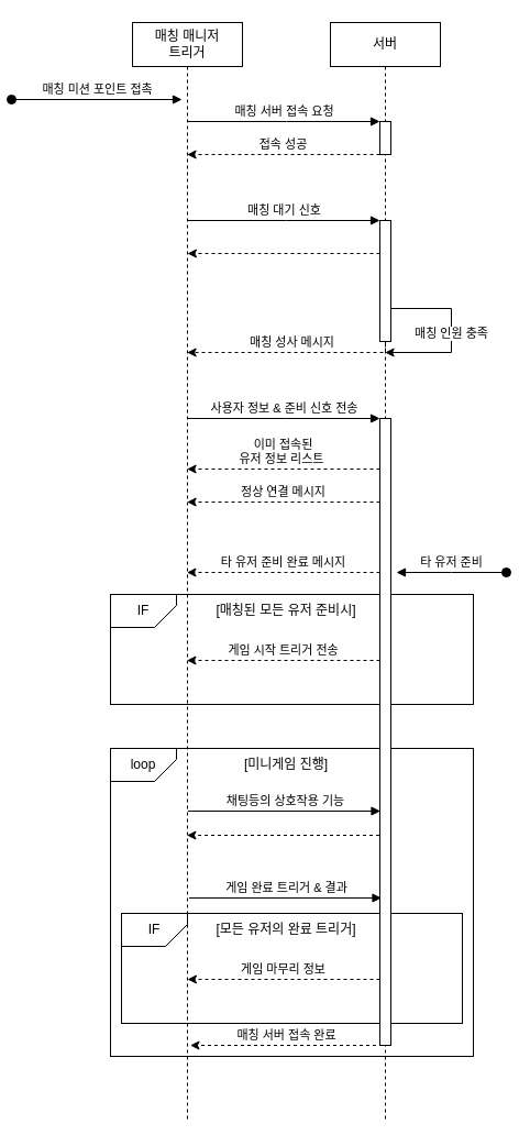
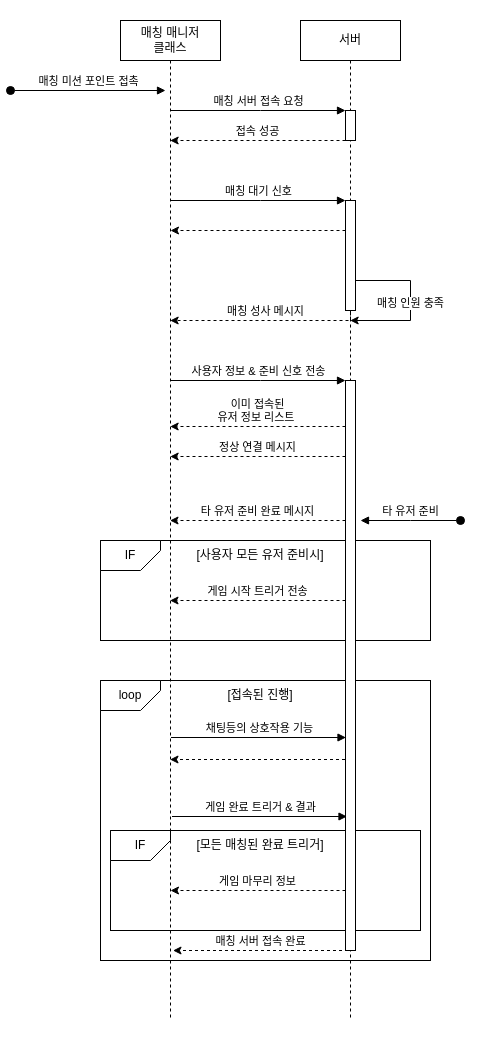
- <mxCell id="15" value="매칭 매니저&lt;br&gt;트리거" style="shape=umlLifeline;perimeter=lifelinePerimeter;whiteSpace=wrap;html=1;container=0;dropTarget=0;collapsible=0;recursiveResize=0;outlineConnect=0;portConstraint=eastwest;newEdgeStyle={&quot;edgeStyle&quot;:&quot;elbowEdgeStyle&quot;,&quot;elbow&quot;:&quot;vertical&quot;,&quot;curved&quot;:0,&quot;rounded&quot;:0};" parent="1" vertex="1"><mxGeometry x="40" y="20" width="100" height="1000" as="geometry" /></mxCell>
+ <mxCell id="15" value="매칭 매니저&lt;br&gt;클래스" style="shape=umlLifeline;perimeter=lifelinePerimeter;whiteSpace=wrap;html=1;container=0;dropTarget=0;collapsible=0;recursiveResize=0;outlineConnect=0;portConstraint=eastwest;newEdgeStyle={&quot;edgeStyle&quot;:&quot;elbowEdgeStyle&quot;,&quot;elbow&quot;:&quot;vertical&quot;,&quot;curved&quot;:0,&quot;rounded&quot;:0};" parent="1" vertex="1"><mxGeometry x="40" y="20" width="100" height="1000" as="geometry" /></mxCell>
- <mxCell id="34" value="[매칭된 모든 유저 준비시]" style="text;html=1;strokeColor=none;fillColor=none;align=center;verticalAlign=middle;whiteSpace=wrap;rounded=0;" vertex="1" parent="1"><mxGeometry x="100" y="540" width="160" height="30" as="geometry" /></mxCell>
+ <mxCell id="34" value="[사용자 모든 유저 준비시]" style="text;html=1;strokeColor=none;fillColor=none;align=center;verticalAlign=middle;whiteSpace=wrap;rounded=0;" vertex="1" parent="1"><mxGeometry x="100" y="540" width="160" height="30" as="geometry" /></mxCell>
- <mxCell id="6" value="[미니게임 진행]" style="text;html=1;strokeColor=none;fillColor=none;align=center;verticalAlign=middle;whiteSpace=wrap;rounded=0;" vertex="1" parent="2"><mxGeometry x="80" width="160" height="30" as="geometry" /></mxCell>
+ <mxCell id="6" value="[접속된 진행]" style="text;html=1;strokeColor=none;fillColor=none;align=center;verticalAlign=middle;whiteSpace=wrap;rounded=0;" vertex="1" parent="2"><mxGeometry x="80" width="160" height="30" as="geometry" /></mxCell>
- <mxCell id="11" value="[모든 유저의 완료 트리거]" style="text;html=1;strokeColor=none;fillColor=none;align=center;verticalAlign=middle;whiteSpace=wrap;rounded=0;" vertex="1" parent="2"><mxGeometry x="80" y="150" width="160" height="30" as="geometry" /></mxCell>
+ <mxCell id="11" value="[모든 매칭된 완료 트리거]" style="text;html=1;strokeColor=none;fillColor=none;align=center;verticalAlign=middle;whiteSpace=wrap;rounded=0;" vertex="1" parent="2"><mxGeometry x="80" y="150" width="160" height="30" as="geometry" /></mxCell>
